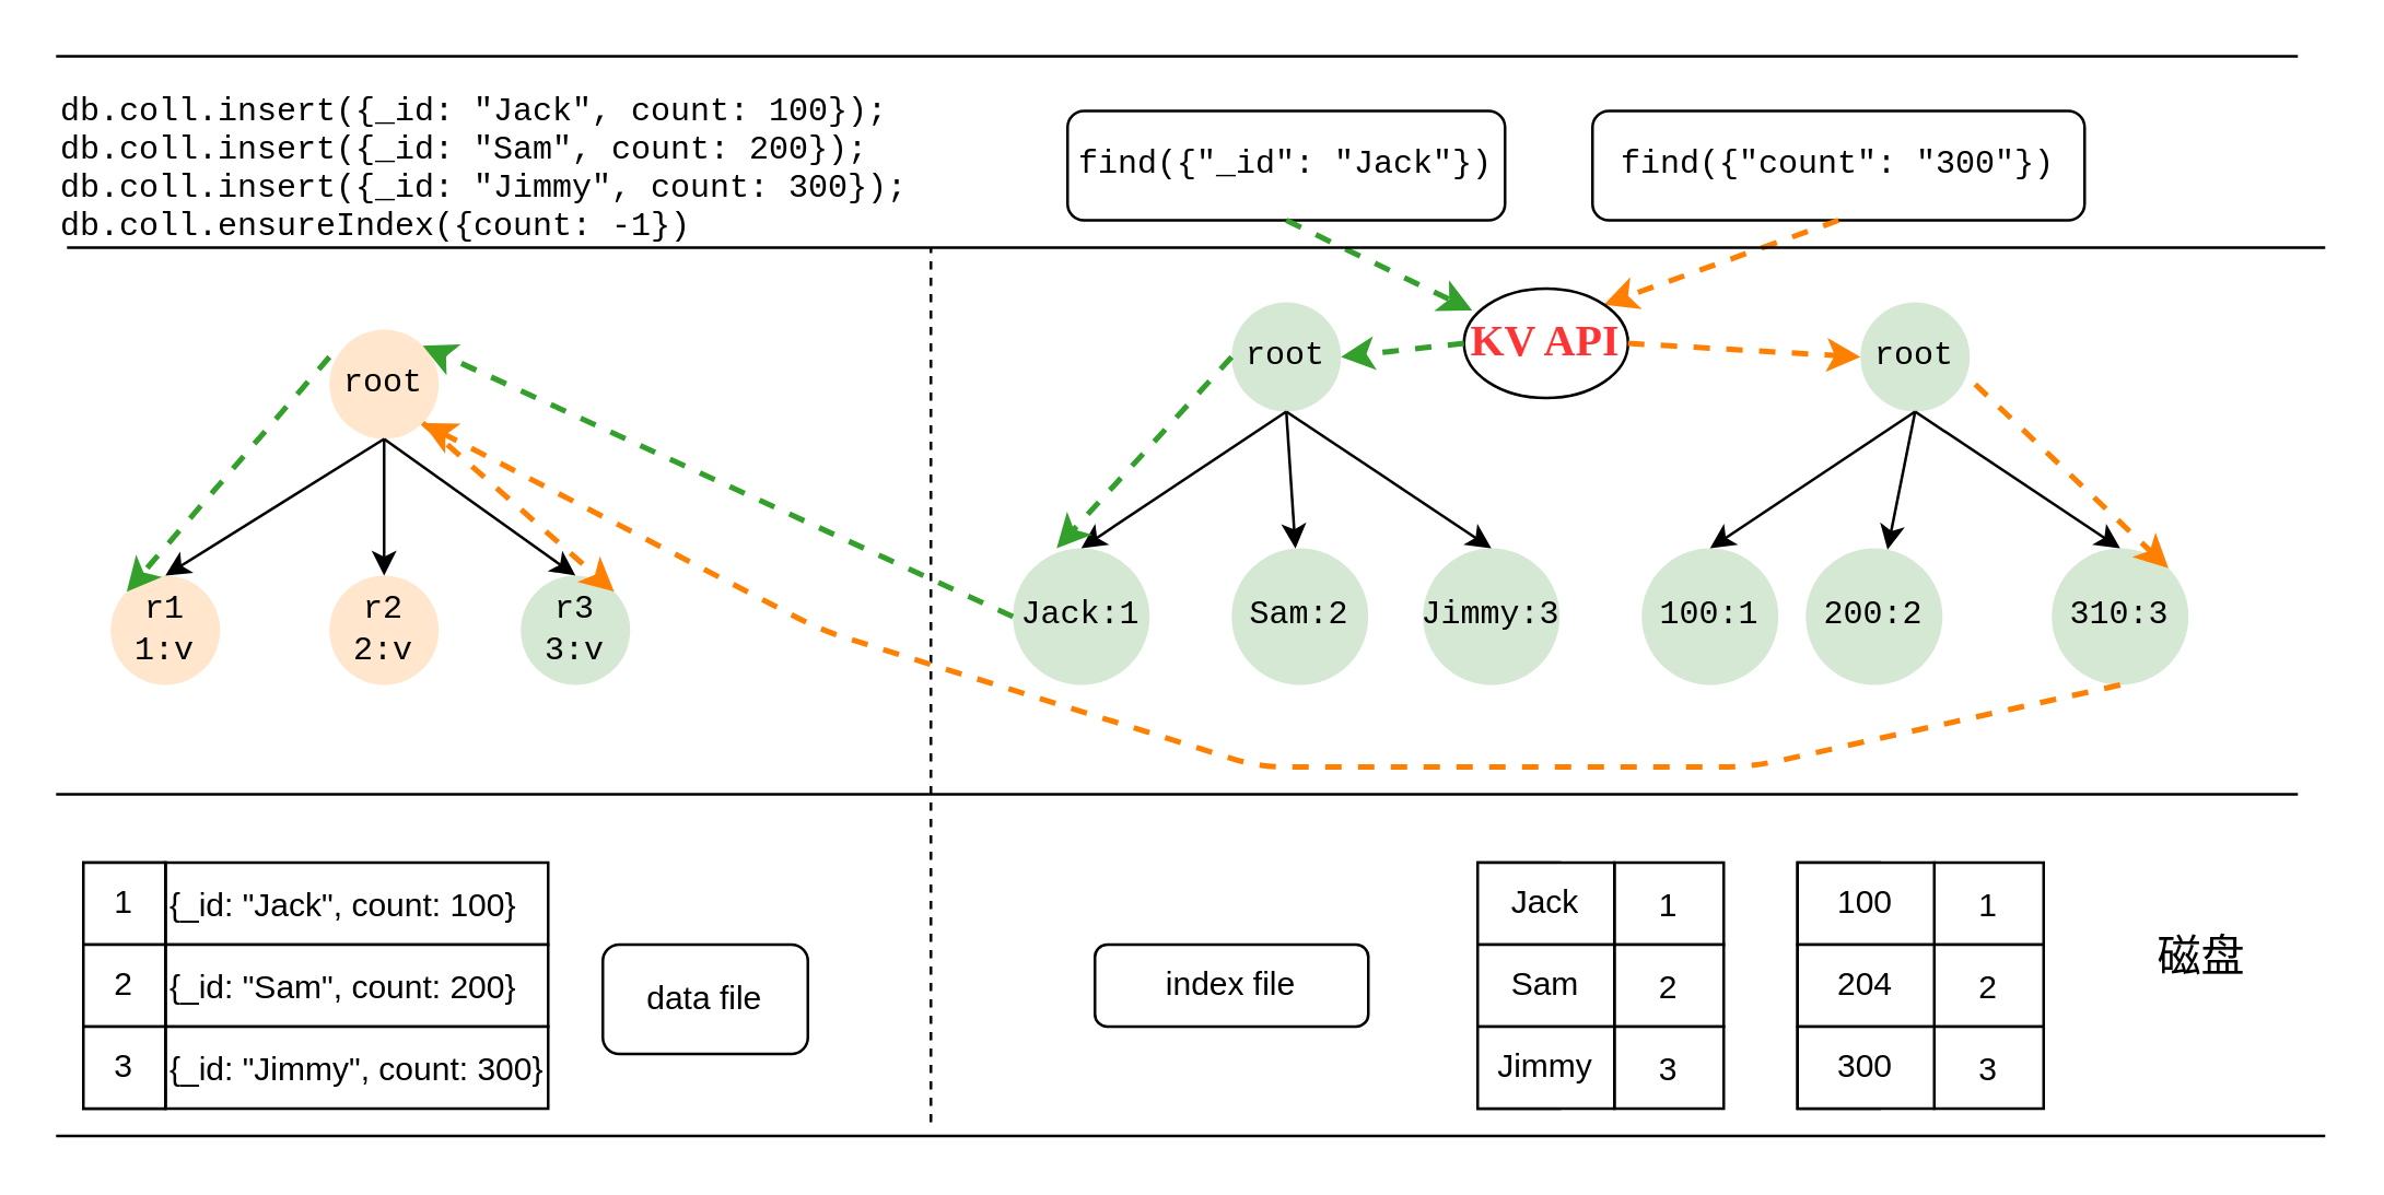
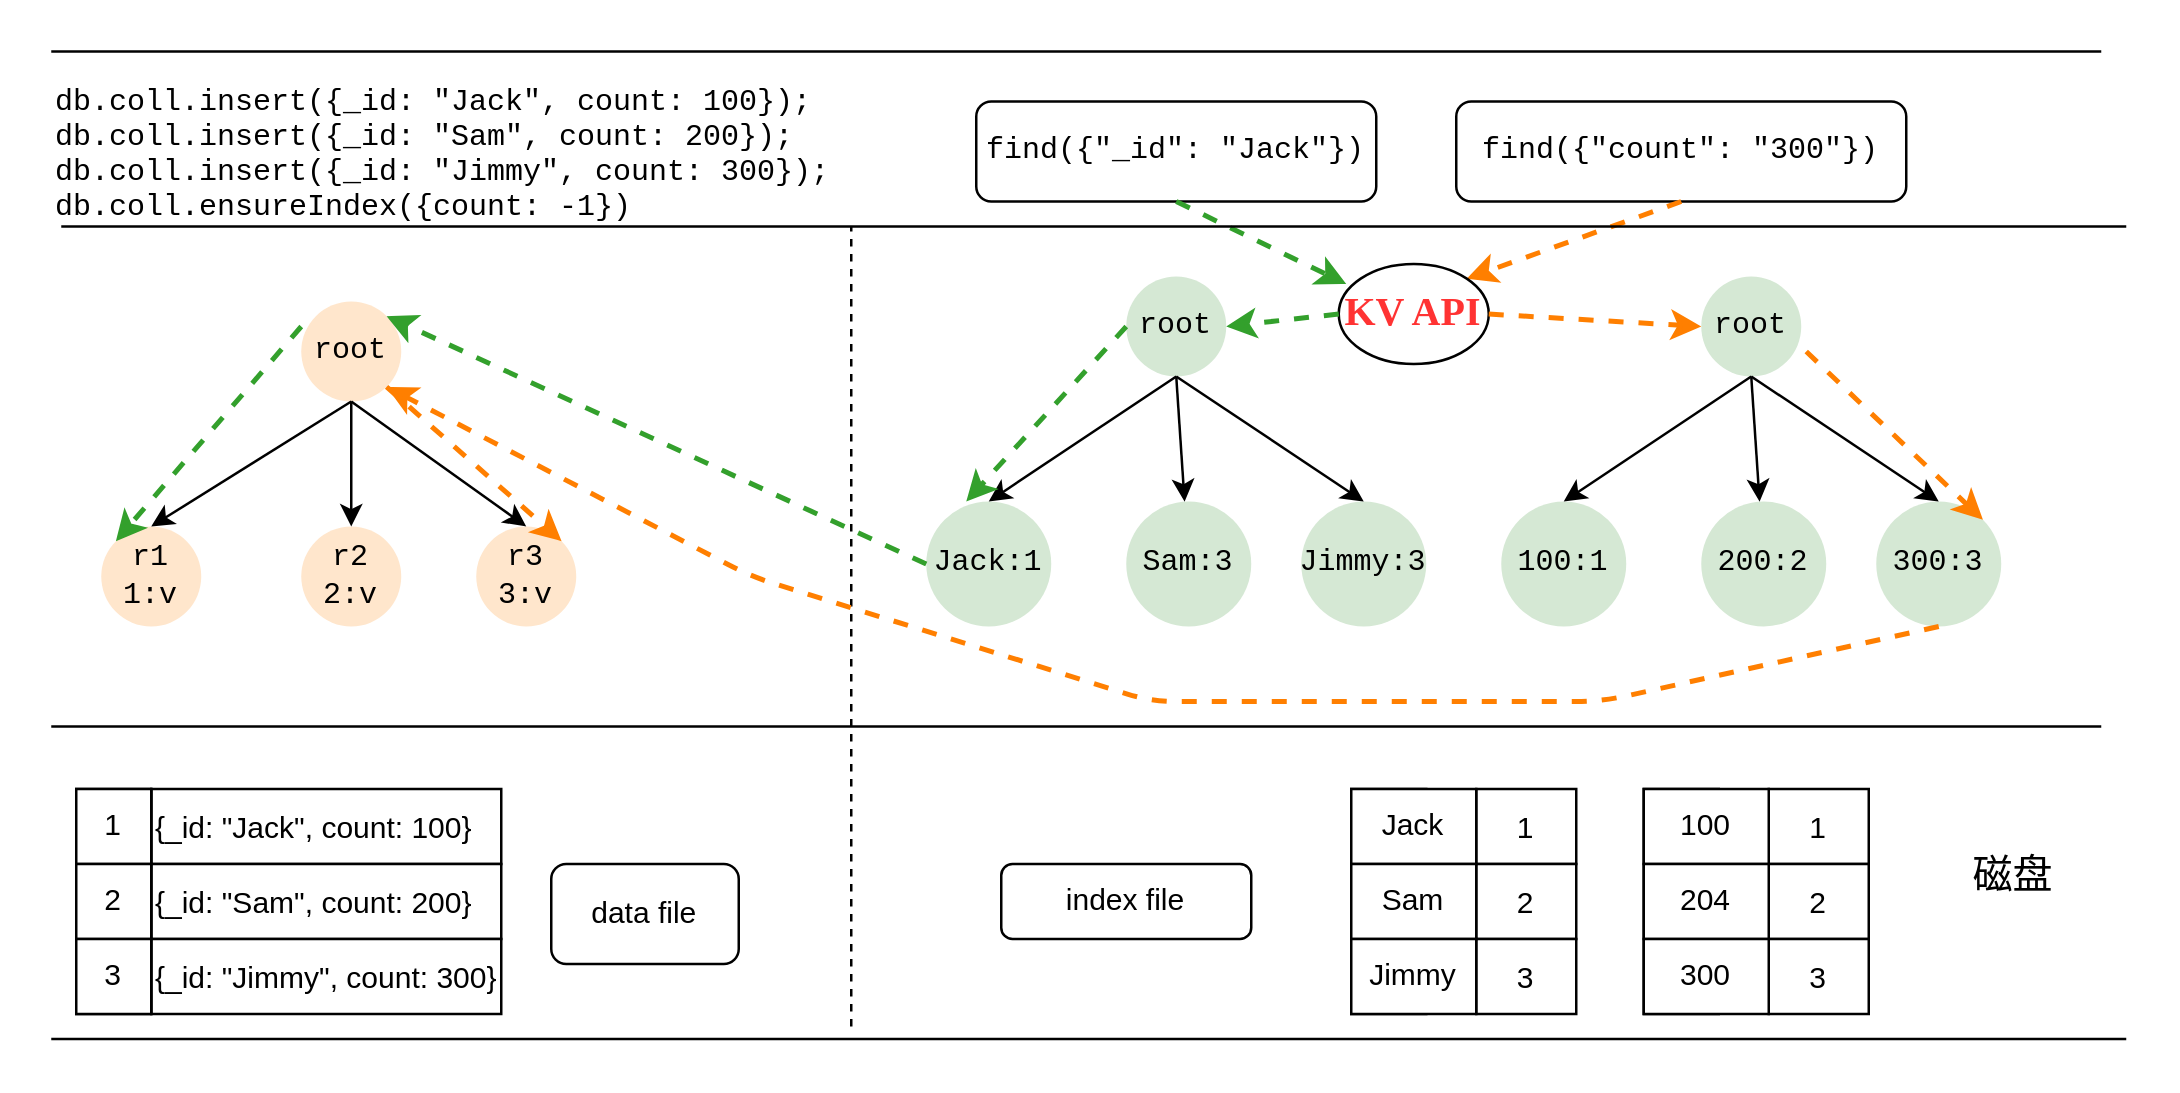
- <mxCell id="38" value="Sam:2" style="ellipse;whiteSpace=wrap;html=1;aspect=fixed;fontFamily=Courier New;align=center;fillColor=#d5e8d4;strokeColor=none;" vertex="1" parent="1"><mxGeometry x="450" y="200" width="50" height="50" as="geometry" /></mxCell>
+ <mxCell id="38" value="Sam:3" style="ellipse;whiteSpace=wrap;html=1;aspect=fixed;fontFamily=Courier New;align=center;fillColor=#d5e8d4;strokeColor=none;" vertex="1" parent="1"><mxGeometry x="450" y="200" width="50" height="50" as="geometry" /></mxCell>
- <mxCell id="45" value="200:2" style="ellipse;whiteSpace=wrap;html=1;aspect=fixed;fontFamily=Courier New;align=center;fillColor=#d5e8d4;strokeColor=none;" vertex="1" parent="1"><mxGeometry x="660" y="200" width="50" height="50" as="geometry" /></mxCell>
+ <mxCell id="45" value="200:2" style="ellipse;whiteSpace=wrap;html=1;aspect=fixed;fontFamily=Courier New;align=center;fillColor=#d5e8d4;strokeColor=none;" vertex="1" parent="1"><mxGeometry x="680" y="200" width="50" height="50" as="geometry" /></mxCell>
- <mxCell id="46" value="310:3" style="ellipse;whiteSpace=wrap;html=1;aspect=fixed;fontFamily=Courier New;align=center;fillColor=#d5e8d4;strokeColor=none;" vertex="1" parent="1"><mxGeometry x="750" y="200" width="50" height="50" as="geometry" /></mxCell>
+ <mxCell id="46" value="300:3" style="ellipse;whiteSpace=wrap;html=1;aspect=fixed;fontFamily=Courier New;align=center;fillColor=#d5e8d4;strokeColor=none;" vertex="1" parent="1"><mxGeometry x="750" y="200" width="50" height="50" as="geometry" /></mxCell>
- <mxCell id="32" value="r3&lt;br&gt;3:v" style="ellipse;whiteSpace=wrap;html=1;aspect=fixed;fontFamily=Courier New;align=center;fillColor=#d5e8d4;strokeColor=none;" vertex="1" parent="1"><mxGeometry x="190" y="210" width="40" height="40" as="geometry" /></mxCell>
+ <mxCell id="32" value="r3&lt;br&gt;3:v" style="ellipse;whiteSpace=wrap;html=1;aspect=fixed;fontFamily=Courier New;align=center;fillColor=#ffe6cc;strokeColor=none;" vertex="1" parent="1"><mxGeometry x="190" y="210" width="40" height="40" as="geometry" /></mxCell>
